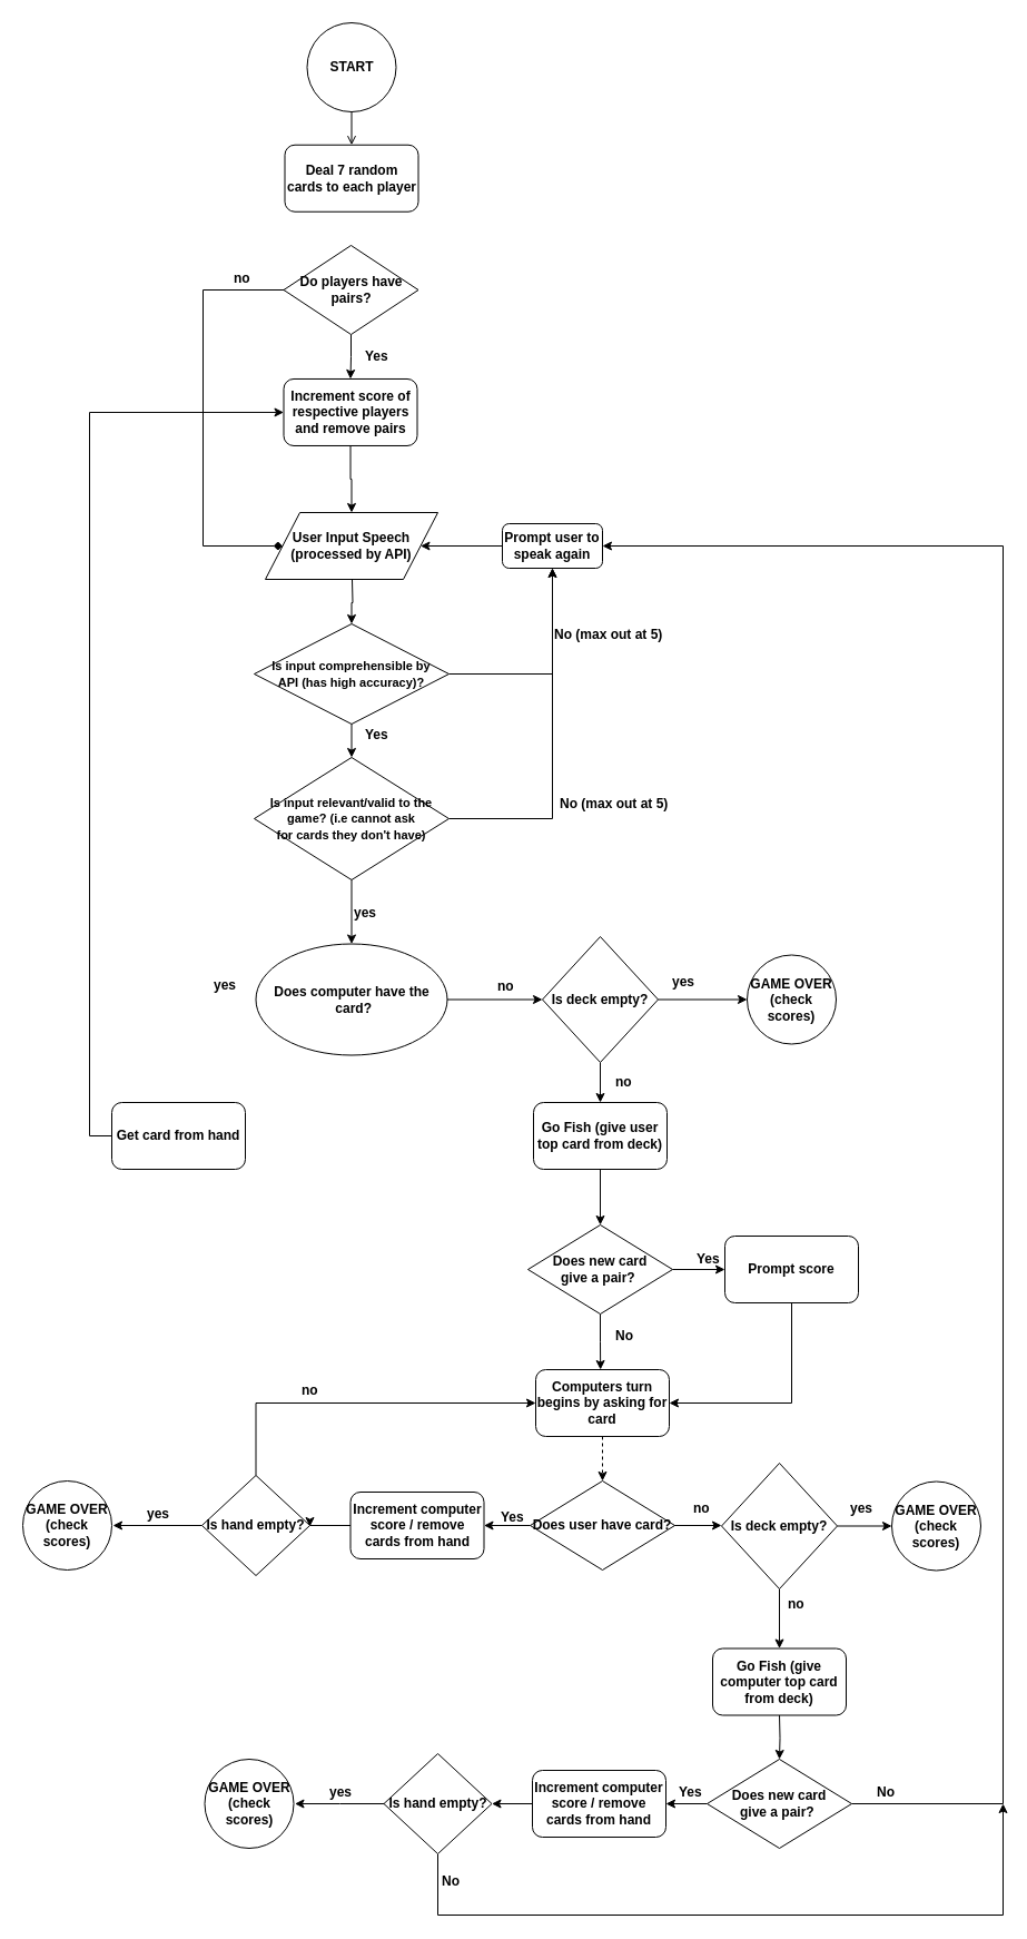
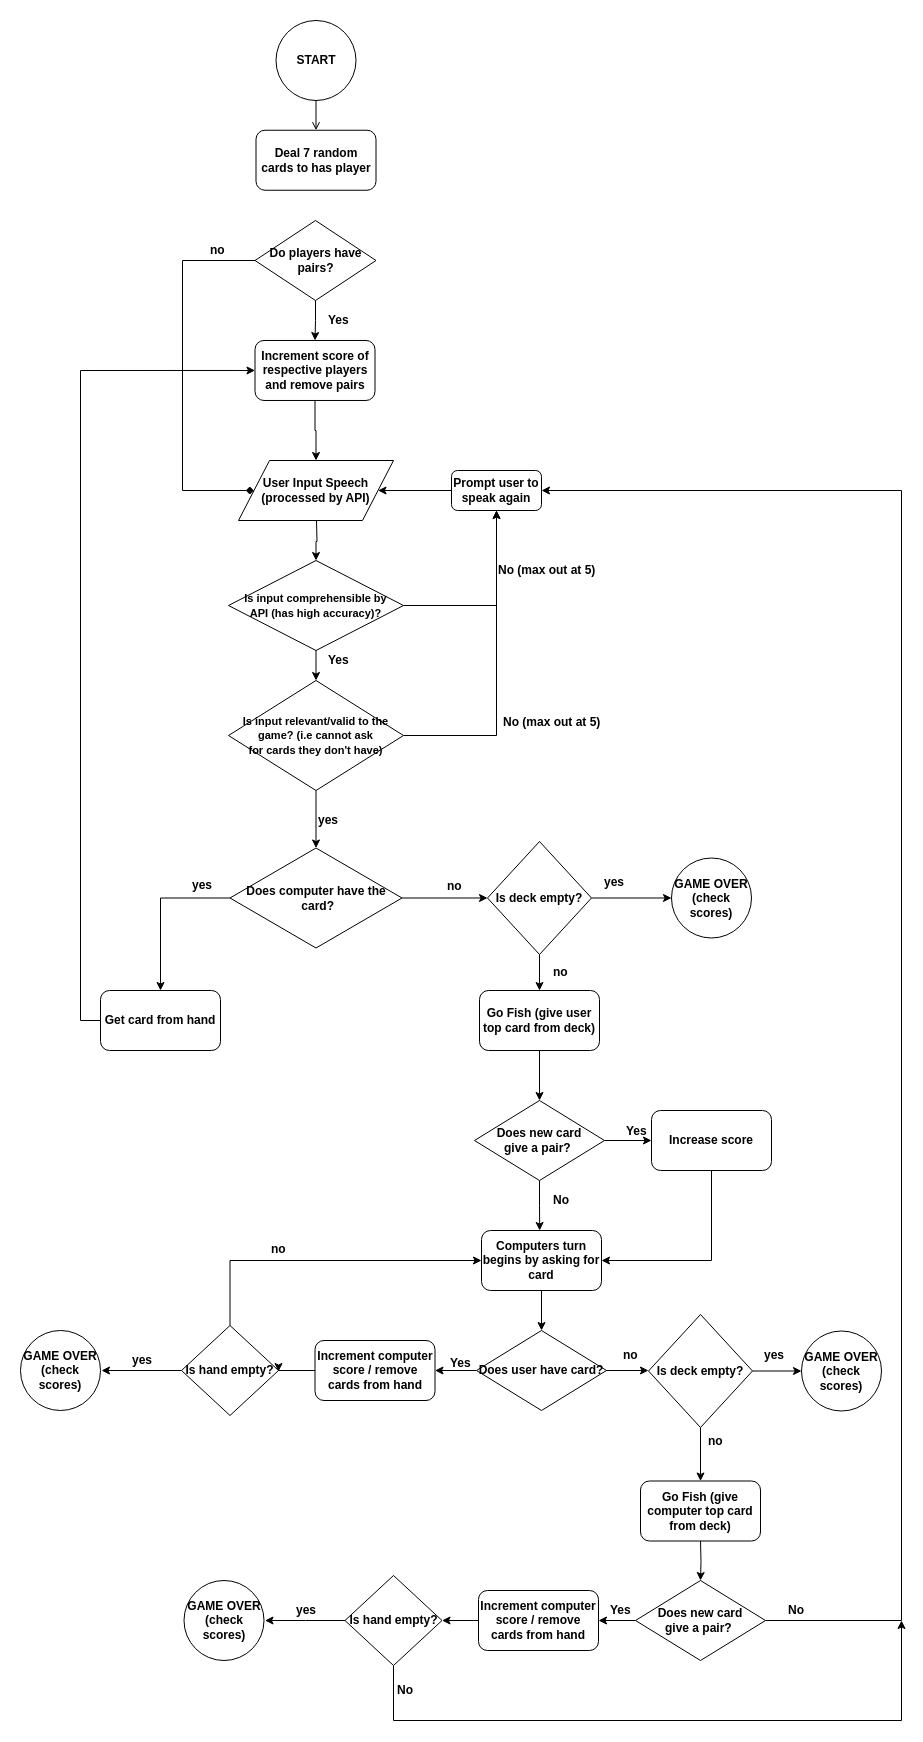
- <mxCell id="25" value="Deal 7 random cards to each player" style="rounded=1;whiteSpace=wrap;html=1;fontStyle=1" parent="1" vertex="1"><mxGeometry x="255.5" y="129.735" width="120" height="60" as="geometry" /></mxCell>
+ <mxCell id="25" value="Deal 7 random cards to has player" style="rounded=1;whiteSpace=wrap;html=1;fontStyle=1" parent="1" vertex="1"><mxGeometry x="255.5" y="129.735" width="120" height="60" as="geometry" /></mxCell>
- <mxCell id="20" value="Does computer have the&lt;br&gt;&amp;nbsp;card?" style="ellipse;whiteSpace=wrap;html=1;fontStyle=1;" parent="1" vertex="1"><mxGeometry x="229.5" y="847.5" width="172" height="100" as="geometry" /></mxCell>
+ <mxCell id="20" value="Does computer have the&lt;br&gt;&amp;nbsp;card?" style="rhombus;whiteSpace=wrap;html=1;fontStyle=1" parent="1" vertex="1"><mxGeometry x="229.5" y="847.5" width="172" height="100" as="geometry" /></mxCell>
+ <mxCell id="18" style="edgeStyle=orthogonalEdgeStyle;rounded=0;orthogonalLoop=1;jettySize=auto;html=1;exitX=0;exitY=0.5;exitDx=0;exitDy=0;entryX=0.5;entryY=0;entryDx=0;entryDy=0;fontStyle=1" parent="1" source="20" target="22" edge="1"><mxGeometry relative="1" as="geometry" /></mxCell>
- <mxCell id="48" value="Prompt score" style="rounded=1;whiteSpace=wrap;html=1;fontStyle=1" parent="1" vertex="1"><mxGeometry x="651" y="1110" width="120" height="60" as="geometry" /></mxCell>
+ <mxCell id="48" value="Increase score" style="rounded=1;whiteSpace=wrap;html=1;fontStyle=1" parent="1" vertex="1"><mxGeometry x="651" y="1110" width="120" height="60" as="geometry" /></mxCell>
- <mxCell id="45" style="edgeStyle=orthogonalEdgeStyle;rounded=0;orthogonalLoop=1;jettySize=auto;html=1;exitX=0.5;exitY=1;exitDx=0;exitDy=0;entryX=0.5;entryY=0;entryDx=0;entryDy=0;fontStyle=1;dashed=1;" parent="1" source="46" target="53" edge="1"><mxGeometry relative="1" as="geometry" /></mxCell>
+ <mxCell id="45" style="edgeStyle=orthogonalEdgeStyle;rounded=0;orthogonalLoop=1;jettySize=auto;html=1;exitX=0.5;exitY=1;exitDx=0;exitDy=0;entryX=0.5;entryY=0;entryDx=0;entryDy=0;fontStyle=1" parent="1" source="46" target="53" edge="1"><mxGeometry relative="1" as="geometry" /></mxCell>
